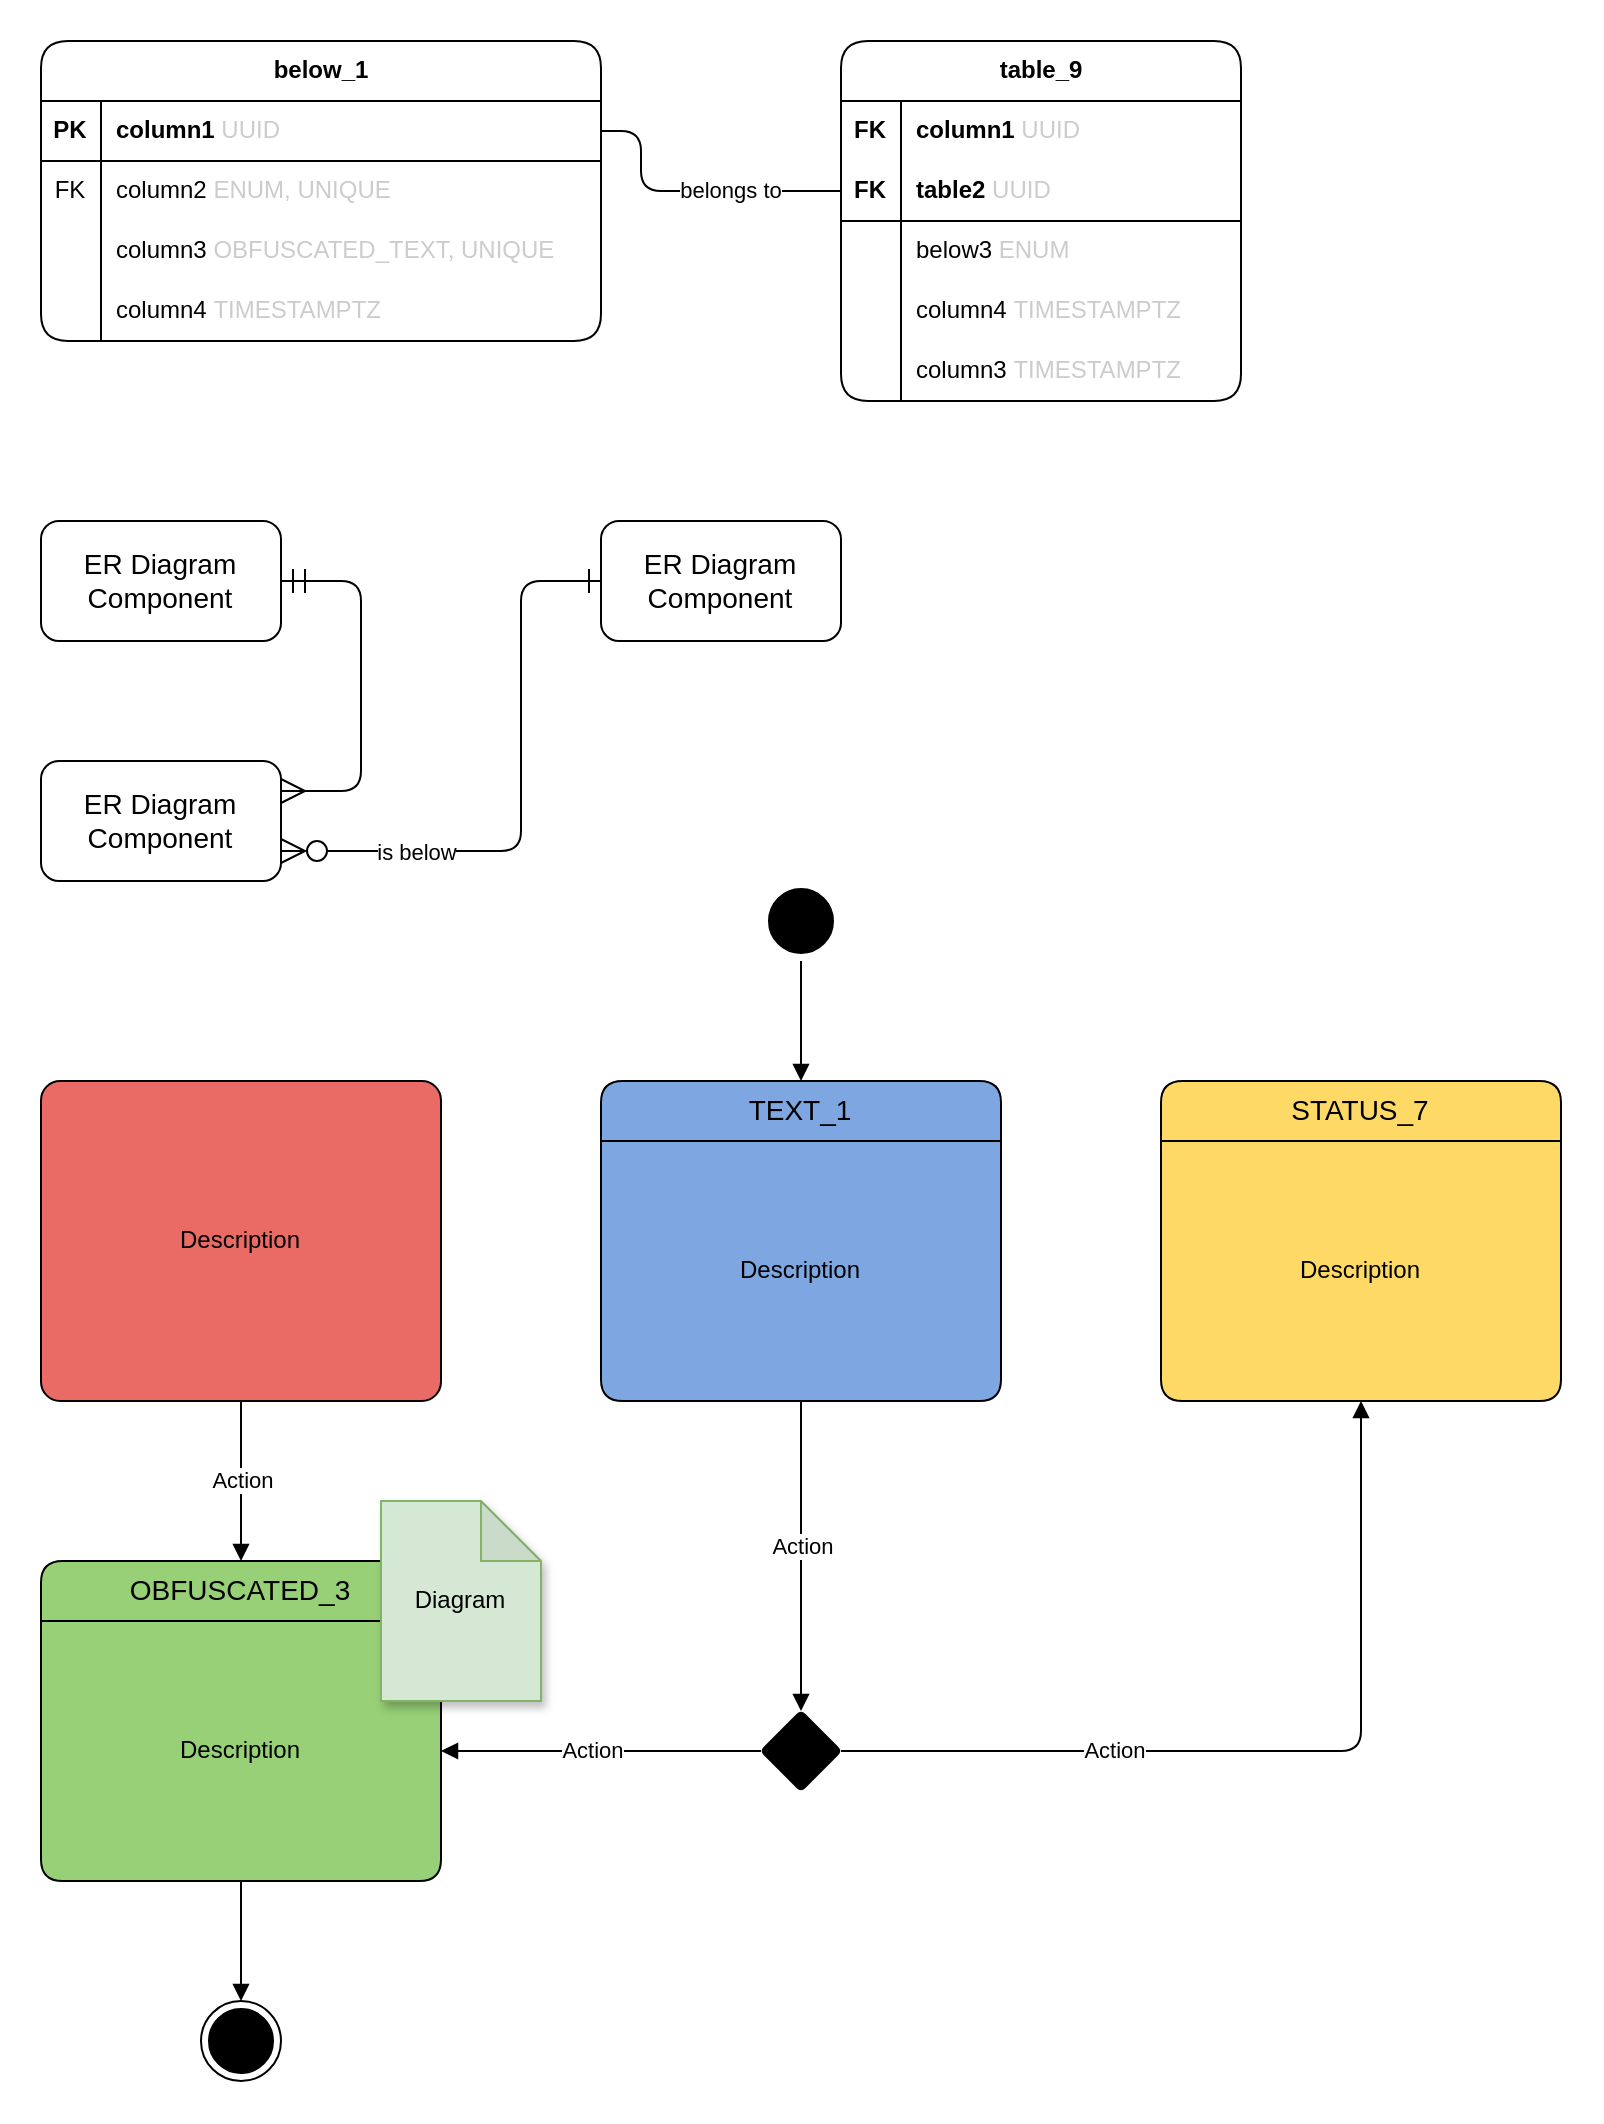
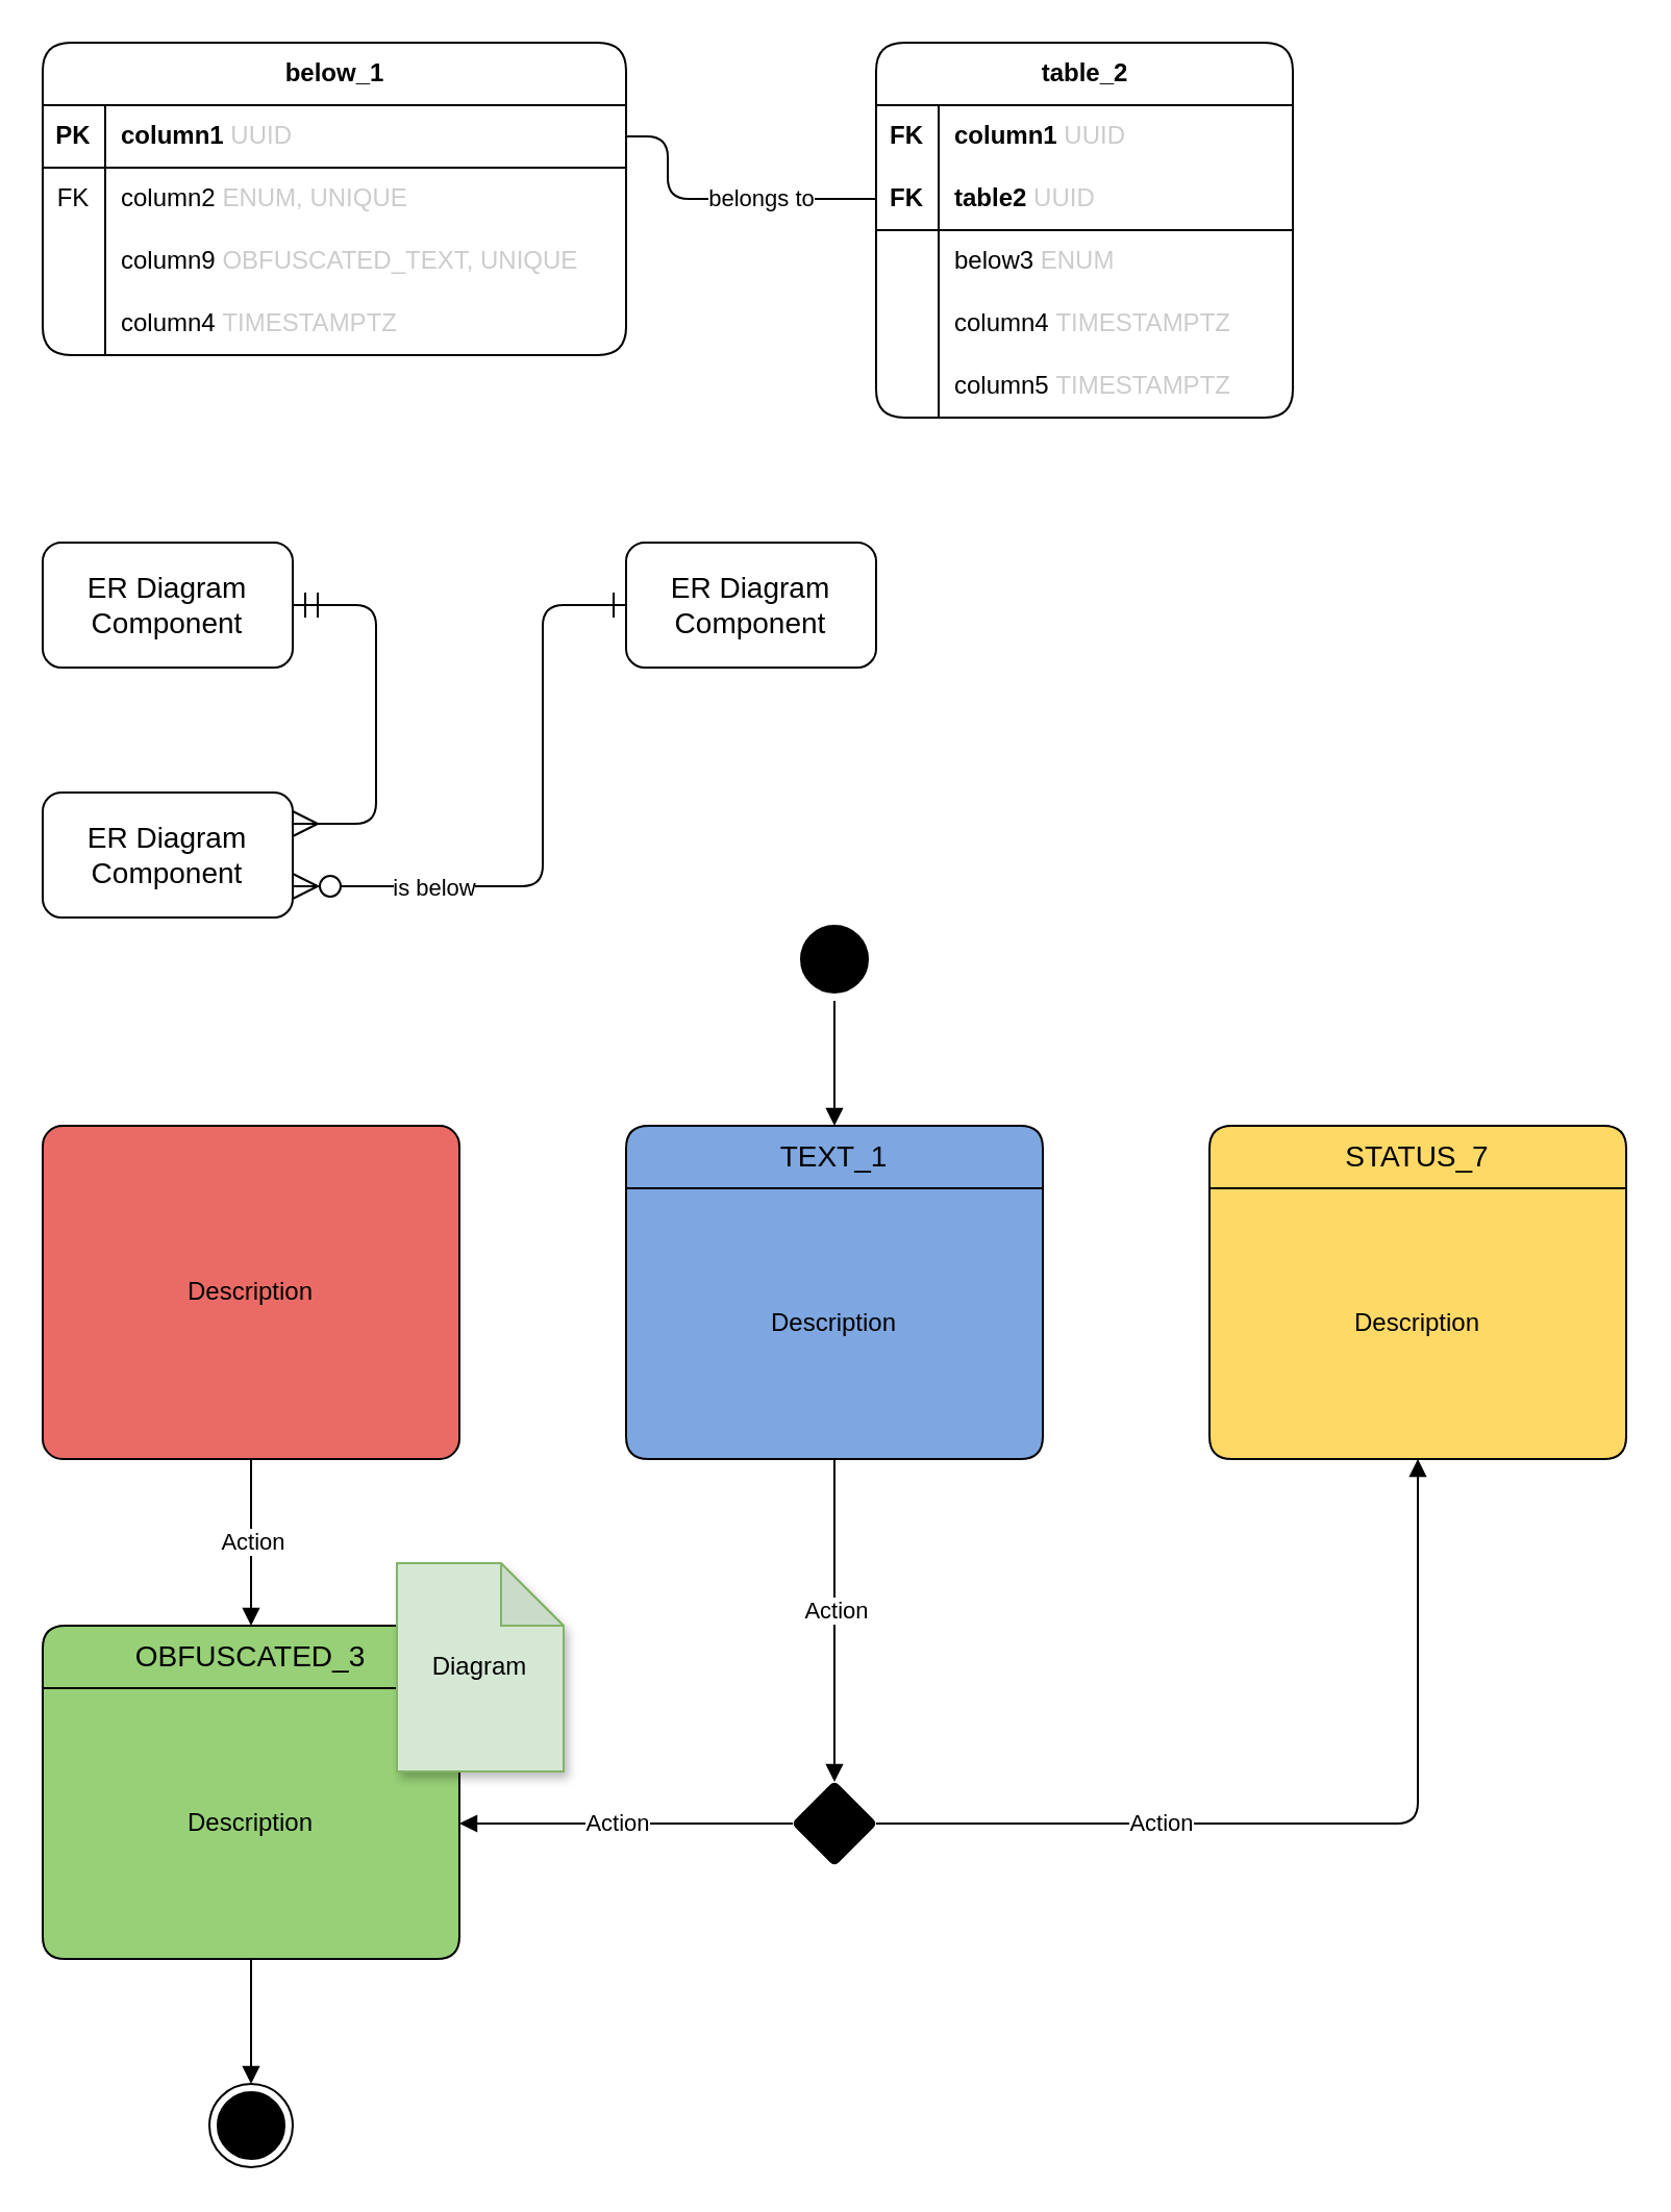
- <mxCell id="17" value="table_9" style="shape=table;startSize=30;container=1;collapsible=1;childLayout=tableLayout;fixedRows=1;rowLines=0;fontStyle=1;align=center;resizeLast=1;html=1;rounded=1;top=1;bottom=1;labelBackgroundColor=none;swimlaneFillColor=default;" parent="1" vertex="1"><mxGeometry x="420" y="20" width="200" height="180" as="geometry"><mxRectangle x="50" y="510" width="70" height="30" as="alternateBounds" /></mxGeometry></mxCell>
+ <mxCell id="17" value="table_2" style="shape=table;startSize=30;container=1;collapsible=1;childLayout=tableLayout;fixedRows=1;rowLines=0;fontStyle=1;align=center;resizeLast=1;html=1;rounded=1;top=1;bottom=1;labelBackgroundColor=none;swimlaneFillColor=default;" parent="1" vertex="1"><mxGeometry x="420" y="20" width="200" height="180" as="geometry"><mxRectangle x="50" y="510" width="70" height="30" as="alternateBounds" /></mxGeometry></mxCell>
- <mxCell id="11" value="column3&amp;nbsp;&lt;span style=&quot;color: rgb(204, 204, 204);&quot;&gt;OBFUSCATED_TEXT, UNIQUE&lt;/span&gt;" style="shape=partialRectangle;connectable=0;fillColor=none;top=0;left=0;bottom=0;right=0;align=left;spacingLeft=6;overflow=hidden;whiteSpace=wrap;html=1;labelBackgroundColor=none;" parent="9" vertex="1"><mxGeometry x="30" width="250.0" height="30" as="geometry"><mxRectangle width="250.0" height="30" as="alternateBounds" /></mxGeometry></mxCell>
+ <mxCell id="11" value="column9&amp;nbsp;&lt;span style=&quot;color: rgb(204, 204, 204);&quot;&gt;OBFUSCATED_TEXT, UNIQUE&lt;/span&gt;" style="shape=partialRectangle;connectable=0;fillColor=none;top=0;left=0;bottom=0;right=0;align=left;spacingLeft=6;overflow=hidden;whiteSpace=wrap;html=1;labelBackgroundColor=none;" parent="9" vertex="1"><mxGeometry x="30" width="250.0" height="30" as="geometry"><mxRectangle width="250.0" height="30" as="alternateBounds" /></mxGeometry></mxCell>
- <mxCell id="32" value="column3&amp;nbsp;&lt;span style=&quot;color: rgb(204, 204, 204);&quot;&gt;TIMESTAMPTZ&lt;/span&gt;" style="shape=partialRectangle;connectable=0;fillColor=none;top=0;left=0;bottom=0;right=0;align=left;spacingLeft=6;overflow=hidden;whiteSpace=wrap;html=1;labelBackgroundColor=none;" parent="30" vertex="1"><mxGeometry x="30" width="170" height="30" as="geometry"><mxRectangle width="170" height="30" as="alternateBounds" /></mxGeometry></mxCell>
+ <mxCell id="32" value="column5&amp;nbsp;&lt;span style=&quot;color: rgb(204, 204, 204);&quot;&gt;TIMESTAMPTZ&lt;/span&gt;" style="shape=partialRectangle;connectable=0;fillColor=none;top=0;left=0;bottom=0;right=0;align=left;spacingLeft=6;overflow=hidden;whiteSpace=wrap;html=1;labelBackgroundColor=none;" parent="30" vertex="1"><mxGeometry x="30" width="170" height="30" as="geometry"><mxRectangle width="170" height="30" as="alternateBounds" /></mxGeometry></mxCell>
